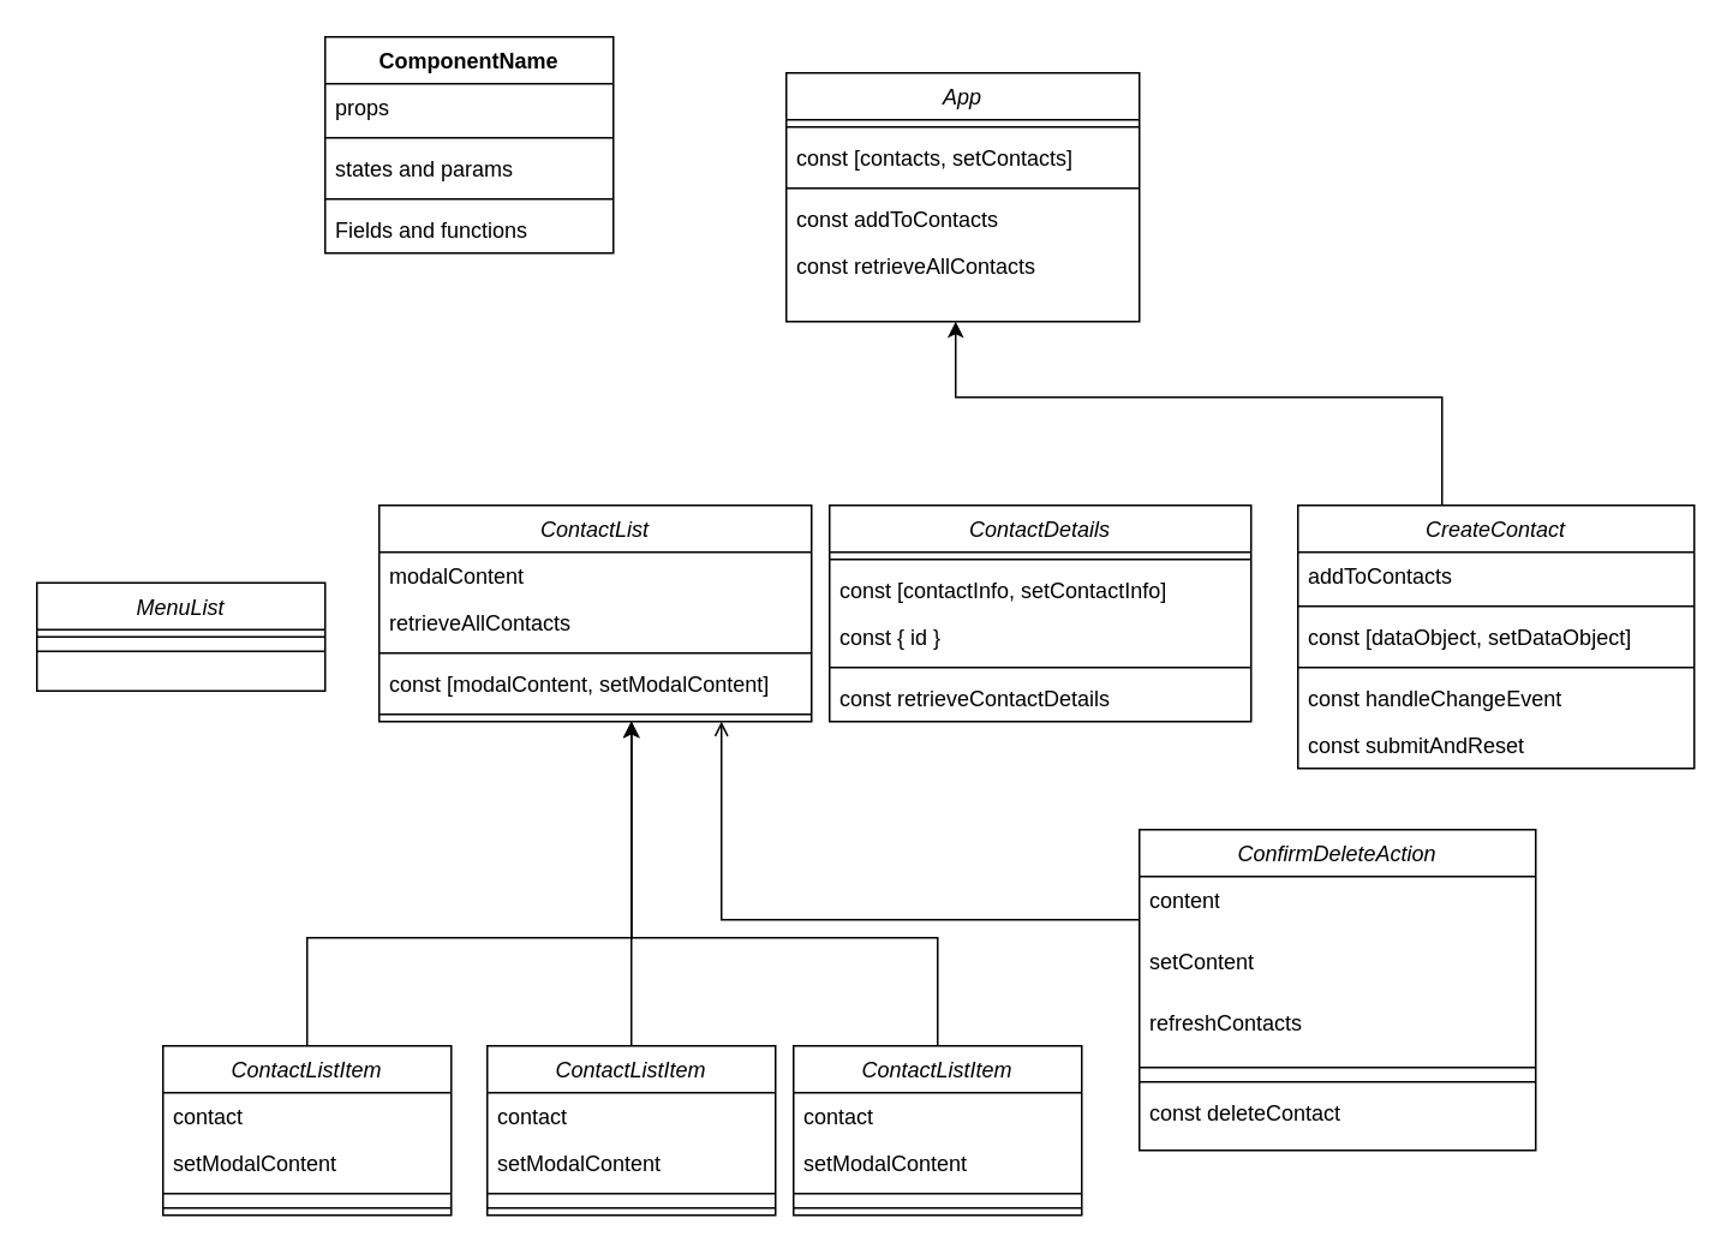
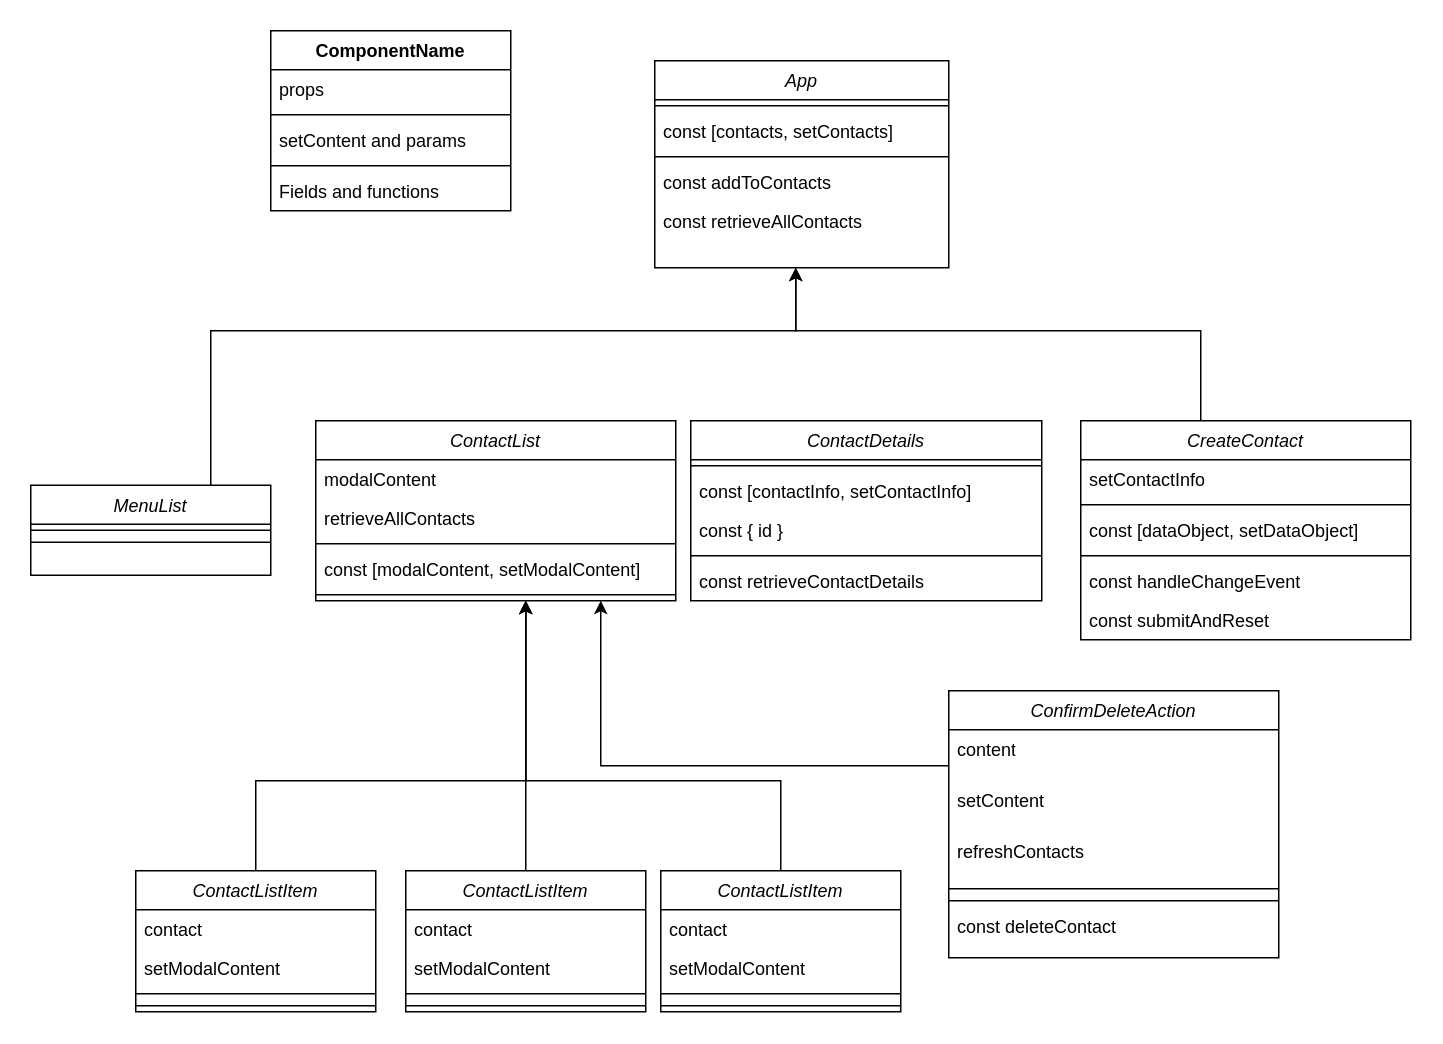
- <mxCell id="41" value="states and params" style="text;strokeColor=none;fillColor=none;align=left;verticalAlign=top;spacingLeft=4;spacingRight=4;overflow=hidden;rotatable=0;points=[[0,0.5],[1,0.5]];portConstraint=eastwest;whiteSpace=wrap;html=1;" vertex="1" parent="38"><mxGeometry y="60" width="160" height="26" as="geometry" /></mxCell>
+ <mxCell id="41" value="setContent and params" style="text;strokeColor=none;fillColor=none;align=left;verticalAlign=top;spacingLeft=4;spacingRight=4;overflow=hidden;rotatable=0;points=[[0,0.5],[1,0.5]];portConstraint=eastwest;whiteSpace=wrap;html=1;" vertex="1" parent="38"><mxGeometry y="60" width="160" height="26" as="geometry" /></mxCell>
+ <mxCell id="8" style="edgeStyle=orthogonalEdgeStyle;rounded=0;orthogonalLoop=1;jettySize=auto;html=1;" parent="1" source="9" target="2" edge="1"><mxGeometry relative="1" as="geometry"><Array as="points"><mxPoint x="140" y="220" /><mxPoint x="530" y="220" /></Array></mxGeometry></mxCell>
- <mxCell id="26" value="addToContacts" style="text;strokeColor=none;fillColor=none;align=left;verticalAlign=top;spacingLeft=4;spacingRight=4;overflow=hidden;rotatable=0;points=[[0,0.5],[1,0.5]];portConstraint=eastwest;whiteSpace=wrap;html=1;" parent="25" vertex="1"><mxGeometry y="26" width="220" height="26" as="geometry" /></mxCell>
+ <mxCell id="26" value="setContactInfo" style="text;strokeColor=none;fillColor=none;align=left;verticalAlign=top;spacingLeft=4;spacingRight=4;overflow=hidden;rotatable=0;points=[[0,0.5],[1,0.5]];portConstraint=eastwest;whiteSpace=wrap;html=1;" parent="25" vertex="1"><mxGeometry y="26" width="220" height="26" as="geometry" /></mxCell>
- <mxCell id="56" style="edgeStyle=orthogonalEdgeStyle;rounded=0;orthogonalLoop=1;jettySize=auto;html=1;endArrow=open;" edge="1" parent="1" source="57" target="12"><mxGeometry relative="1" as="geometry"><Array as="points"><mxPoint x="742" y="510" /><mxPoint x="400" y="510" /></Array></mxGeometry></mxCell>
+ <mxCell id="56" style="edgeStyle=orthogonalEdgeStyle;rounded=0;orthogonalLoop=1;jettySize=auto;html=1;" edge="1" parent="1" source="57" target="12"><mxGeometry relative="1" as="geometry"><Array as="points"><mxPoint x="742" y="510" /><mxPoint x="400" y="510" /></Array></mxGeometry></mxCell>
